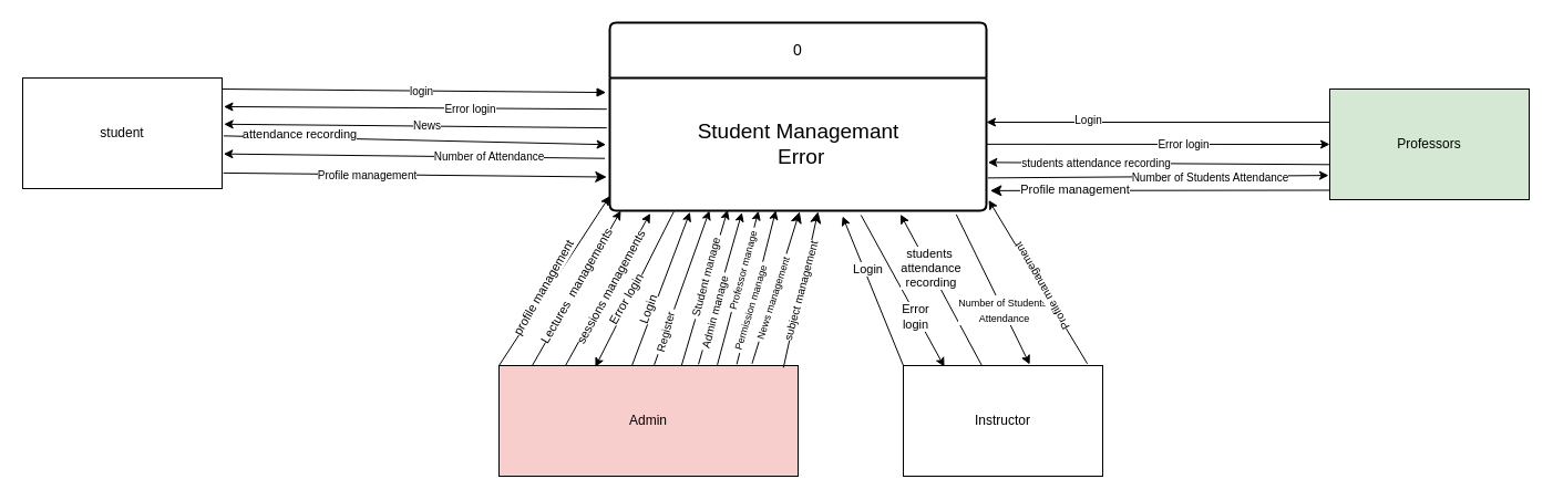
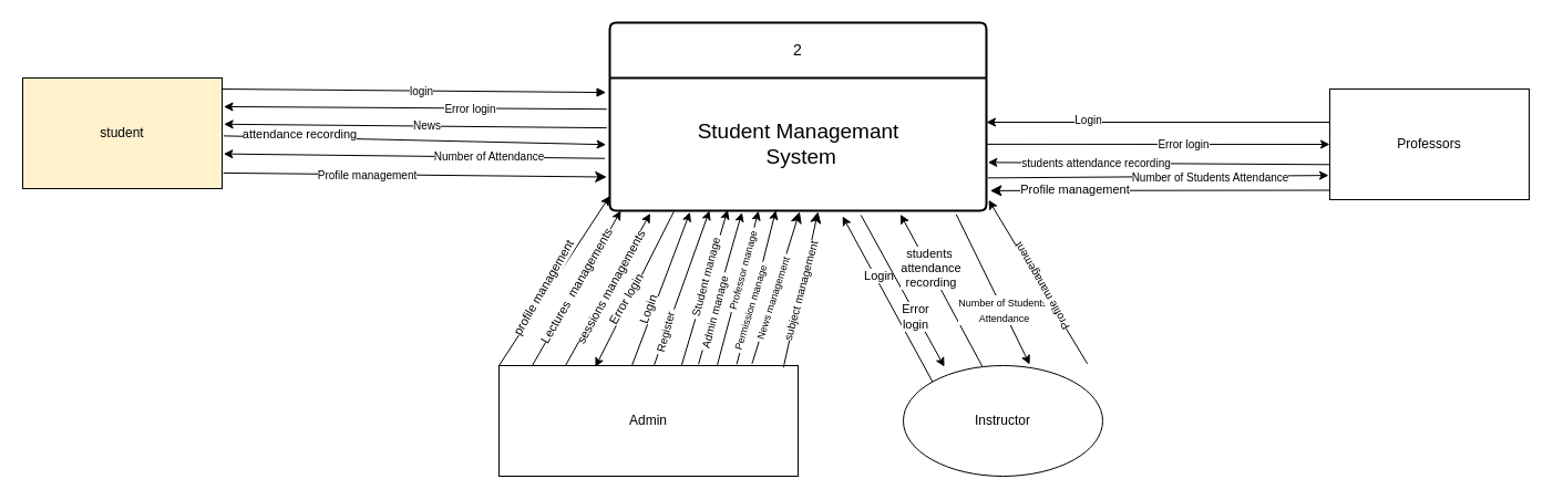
- <mxCell id="2" value="0" style="swimlane;childLayout=stackLayout;horizontal=1;startSize=50;horizontalStack=0;rounded=1;fontSize=14;fontStyle=0;strokeWidth=2;resizeParent=0;resizeLast=1;shadow=0;dashed=0;align=center;arcSize=4;whiteSpace=wrap;html=1;" parent="1" vertex="1"><mxGeometry x="550" y="20" width="340" height="170" as="geometry" /></mxCell>
+ <mxCell id="2" value="2" style="swimlane;childLayout=stackLayout;horizontal=1;startSize=50;horizontalStack=0;rounded=1;fontSize=14;fontStyle=0;strokeWidth=2;resizeParent=0;resizeLast=1;shadow=0;dashed=0;align=center;arcSize=4;whiteSpace=wrap;html=1;" parent="1" vertex="1"><mxGeometry x="550" y="20" width="340" height="170" as="geometry" /></mxCell>
- <mxCell id="46" value="student" style="rounded=0;whiteSpace=wrap;html=1;" parent="1" vertex="1"><mxGeometry x="20" y="70" width="180" height="100" as="geometry" /></mxCell>
+ <mxCell id="46" value="student" style="rounded=0;whiteSpace=wrap;html=1;fillColor=#fff2cc;" parent="1" vertex="1"><mxGeometry x="20" y="70" width="180" height="100" as="geometry" /></mxCell>
- <mxCell id="3" value="&lt;font style=&quot;font-size: 19px;&quot;&gt;Student Managemant&lt;br style=&quot;border-color: var(--border-color); text-align: left;&quot;&gt;&lt;span style=&quot;text-align: left;&quot;&gt;&amp;nbsp;Error&lt;/span&gt;&lt;/font&gt;" style="text;html=1;align=center;verticalAlign=middle;resizable=0;points=[];autosize=1;strokeColor=none;fillColor=none;" parent="2" vertex="1"><mxGeometry y="50" width="340" height="120" as="geometry" /></mxCell>
+ <mxCell id="3" value="&lt;font style=&quot;font-size: 19px;&quot;&gt;Student Managemant&lt;br style=&quot;border-color: var(--border-color); text-align: left;&quot;&gt;&lt;span style=&quot;text-align: left;&quot;&gt;&amp;nbsp;System&lt;/span&gt;&lt;/font&gt;" style="text;html=1;align=center;verticalAlign=middle;resizable=0;points=[];autosize=1;strokeColor=none;fillColor=none;" parent="2" vertex="1"><mxGeometry y="50" width="340" height="120" as="geometry" /></mxCell>
- <mxCell id="47" value="Professors" style="rounded=0;whiteSpace=wrap;html=1;fillColor=#d5e8d4;" parent="1" vertex="1"><mxGeometry x="1200" y="80" width="180" height="100" as="geometry" /></mxCell>
+ <mxCell id="47" value="Professors" style="rounded=0;whiteSpace=wrap;html=1;" parent="1" vertex="1"><mxGeometry x="1200" y="80" width="180" height="100" as="geometry" /></mxCell>
- <mxCell id="48" value="Admin" style="rounded=0;whiteSpace=wrap;html=1;fillColor=#f8cecc;" parent="1" vertex="1"><mxGeometry x="450" y="330" width="270" height="100" as="geometry" /></mxCell>
+ <mxCell id="48" value="Admin" style="rounded=0;whiteSpace=wrap;html=1;" parent="1" vertex="1"><mxGeometry x="450" y="330" width="270" height="100" as="geometry" /></mxCell>
- <mxCell id="49" value="Instructor" style="rounded=0;whiteSpace=wrap;html=1;" parent="1" vertex="1"><mxGeometry x="815" y="330" width="180" height="100" as="geometry" /></mxCell>
+ <mxCell id="49" value="Instructor" style="ellipse;whiteSpace=wrap;html=1;" parent="1" vertex="1"><mxGeometry x="815" y="330" width="180" height="100" as="geometry" /></mxCell>
